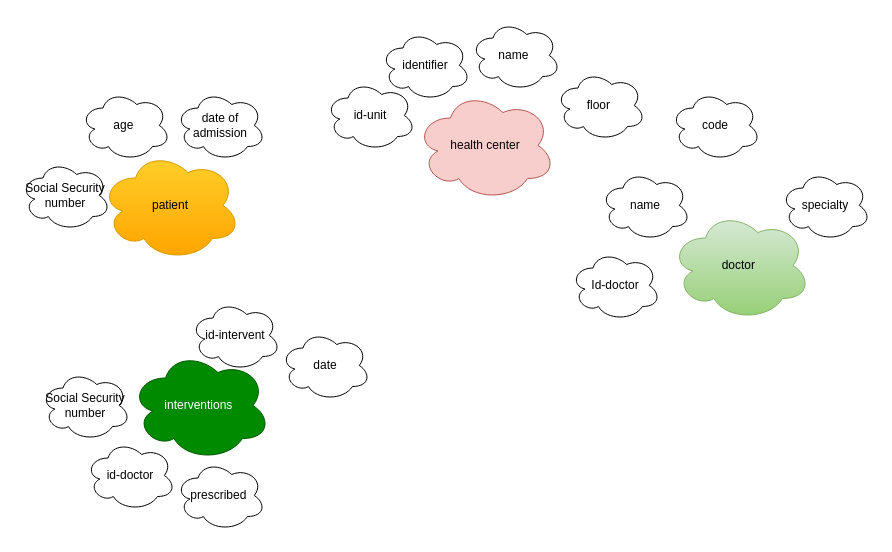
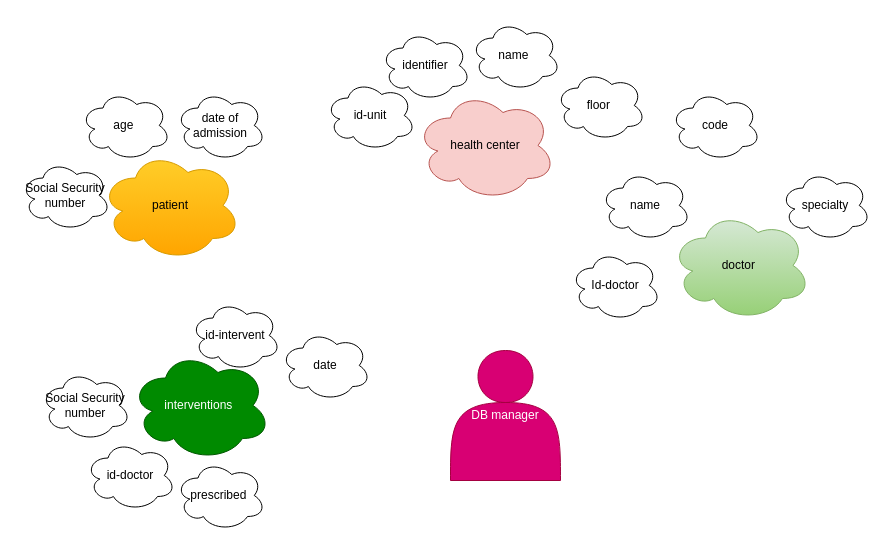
+ <mxCell id="2" value="DB&amp;nbsp;manager" style="shape=actor;whiteSpace=wrap;html=1;fillColor=#d80073;strokeColor=#A50040;fontColor=#ffffff;" vertex="1" parent="1"><mxGeometry x="450" y="350" width="110" height="130" as="geometry" /></mxCell>
